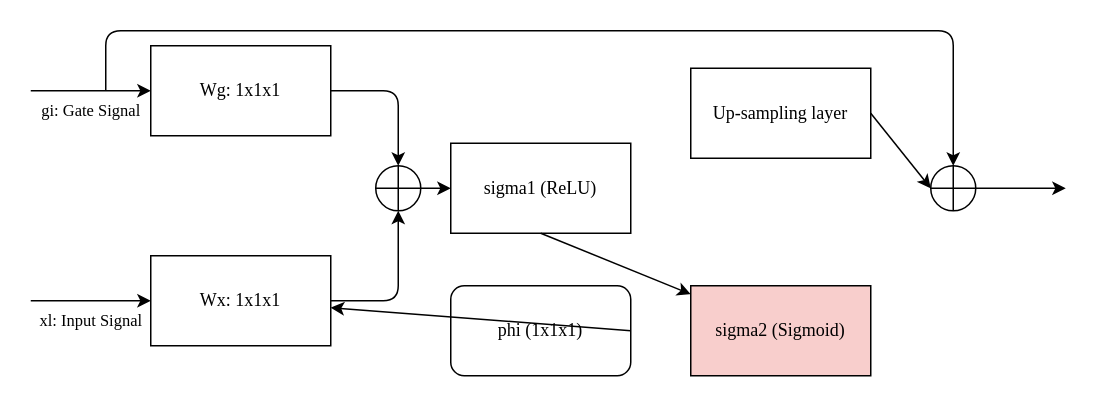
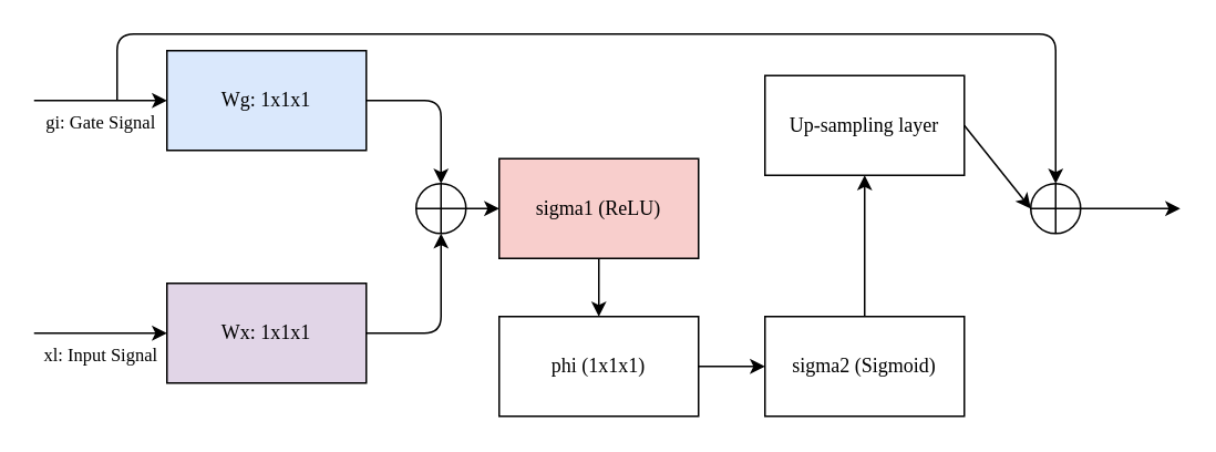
- <mxCell id="2" value="&lt;font face=&quot;Times New Roman&quot;&gt;Wg: 1x1x1&lt;/font&gt;" style="rounded=0;whiteSpace=wrap;html=1;strokeColor=#000000;fillColor=#FFFFFF;fontColor=#000000;" vertex="1" parent="1"><mxGeometry x="100" y="30" width="120" height="60" as="geometry" /></mxCell>
+ <mxCell id="2" value="&lt;font face=&quot;Times New Roman&quot;&gt;Wg: 1x1x1&lt;/font&gt;" style="rounded=0;whiteSpace=wrap;html=1;strokeColor=#000000;fillColor=#dae8fc;fontColor=#000000;" vertex="1" parent="1"><mxGeometry x="100" y="30" width="120" height="60" as="geometry" /></mxCell>
- <mxCell id="4" value="&lt;font face=&quot;Times New Roman&quot;&gt;sigma1 (ReLU)&lt;/font&gt;" style="rounded=0;whiteSpace=wrap;html=1;strokeColor=#000000;fillColor=#FFFFFF;fontColor=#000000;" vertex="1" parent="1"><mxGeometry x="300" y="95" width="120" height="60" as="geometry" /></mxCell>
+ <mxCell id="4" value="&lt;font face=&quot;Times New Roman&quot;&gt;sigma1 (ReLU)&lt;/font&gt;" style="rounded=0;whiteSpace=wrap;html=1;strokeColor=#000000;fillColor=#f8cecc;fontColor=#000000;" vertex="1" parent="1"><mxGeometry x="300" y="95" width="120" height="60" as="geometry" /></mxCell>
+ <mxCell id="19" value="" style="endArrow=classic;html=1;labelBackgroundColor=#FFFFFF;fontFamily=Times New Roman;fontColor=#000000;strokeColor=#000000;verticalAlign=top;exitX=0.5;exitY=0;exitDx=0;exitDy=0;entryX=0.5;entryY=1;entryDx=0;entryDy=0;" edge="1" parent="1" source="6" target="16"><mxGeometry width="50" height="50" relative="1" as="geometry"><mxPoint x="410" y="210" as="sourcePoint" /><mxPoint x="460" y="160" as="targetPoint" /></mxGeometry></mxCell>
- <mxCell id="17" value="" style="endArrow=classic;html=1;labelBackgroundColor=#FFFFFF;fontFamily=Times New Roman;fontColor=#000000;strokeColor=#000000;verticalAlign=top;exitX=0.5;exitY=1;exitDx=0;exitDy=0;" edge="1" parent="1" source="4" target="6"><mxGeometry width="50" height="50" relative="1" as="geometry"><mxPoint x="410" y="210" as="sourcePoint" /><mxPoint x="460" y="160" as="targetPoint" /></mxGeometry></mxCell>
+ <mxCell id="17" value="" style="endArrow=classic;html=1;labelBackgroundColor=#FFFFFF;fontFamily=Times New Roman;fontColor=#000000;strokeColor=#000000;verticalAlign=top;exitX=0.5;exitY=1;exitDx=0;exitDy=0;entryX=0.5;entryY=0;entryDx=0;entryDy=0;" edge="1" parent="1" source="4" target="5"><mxGeometry width="50" height="50" relative="1" as="geometry"><mxPoint x="410" y="210" as="sourcePoint" /><mxPoint x="460" y="160" as="targetPoint" /></mxGeometry></mxCell>
- <mxCell id="15" value="&lt;font face=&quot;Times New Roman&quot;&gt;Wx: 1x1x1&lt;/font&gt;" style="rounded=0;whiteSpace=wrap;html=1;strokeColor=#000000;fillColor=#FFFFFF;fontColor=#000000;" vertex="1" parent="1"><mxGeometry x="100" y="170" width="120" height="60" as="geometry" /></mxCell>
+ <mxCell id="15" value="&lt;font face=&quot;Times New Roman&quot;&gt;Wx: 1x1x1&lt;/font&gt;" style="rounded=0;whiteSpace=wrap;html=1;strokeColor=#000000;fillColor=#e1d5e7;fontColor=#000000;" vertex="1" parent="1"><mxGeometry x="100" y="170" width="120" height="60" as="geometry" /></mxCell>
- <mxCell id="18" value="" style="endArrow=classic;html=1;labelBackgroundColor=#FFFFFF;fontFamily=Times New Roman;fontColor=#000000;strokeColor=#000000;verticalAlign=top;exitX=1;exitY=0.5;exitDx=0;exitDy=0;" edge="1" parent="1" source="5" target="15"><mxGeometry width="50" height="50" relative="1" as="geometry"><mxPoint x="410" y="210" as="sourcePoint" /><mxPoint x="460" y="160" as="targetPoint" /></mxGeometry></mxCell>
+ <mxCell id="18" value="" style="endArrow=classic;html=1;labelBackgroundColor=#FFFFFF;fontFamily=Times New Roman;fontColor=#000000;strokeColor=#000000;verticalAlign=top;exitX=1;exitY=0.5;exitDx=0;exitDy=0;entryX=0;entryY=0.5;entryDx=0;entryDy=0;" edge="1" parent="1" source="5" target="6"><mxGeometry width="50" height="50" relative="1" as="geometry"><mxPoint x="410" y="210" as="sourcePoint" /><mxPoint x="460" y="160" as="targetPoint" /></mxGeometry></mxCell>
- <mxCell id="5" value="&lt;font face=&quot;Times New Roman&quot;&gt;phi (1x1x1)&lt;/font&gt;" style="whiteSpace=wrap;html=1;strokeColor=#000000;fillColor=#FFFFFF;fontColor=#000000;rounded=1;" vertex="1" parent="1"><mxGeometry x="300" y="190" width="120" height="60" as="geometry" /></mxCell>
+ <mxCell id="5" value="&lt;font face=&quot;Times New Roman&quot;&gt;phi (1x1x1)&lt;/font&gt;" style="rounded=0;whiteSpace=wrap;html=1;strokeColor=#000000;fillColor=#FFFFFF;fontColor=#000000;" vertex="1" parent="1"><mxGeometry x="300" y="190" width="120" height="60" as="geometry" /></mxCell>
- <mxCell id="6" value="&lt;font face=&quot;Times New Roman&quot;&gt;sigma2 (Sigmoid)&lt;/font&gt;" style="rounded=0;whiteSpace=wrap;html=1;strokeColor=#000000;fillColor=#f8cecc;fontColor=#000000;" vertex="1" parent="1"><mxGeometry x="460" y="190" width="120" height="60" as="geometry" /></mxCell>
+ <mxCell id="6" value="&lt;font face=&quot;Times New Roman&quot;&gt;sigma2 (Sigmoid)&lt;/font&gt;" style="rounded=0;whiteSpace=wrap;html=1;strokeColor=#000000;fillColor=#FFFFFF;fontColor=#000000;" vertex="1" parent="1"><mxGeometry x="460" y="190" width="120" height="60" as="geometry" /></mxCell>
